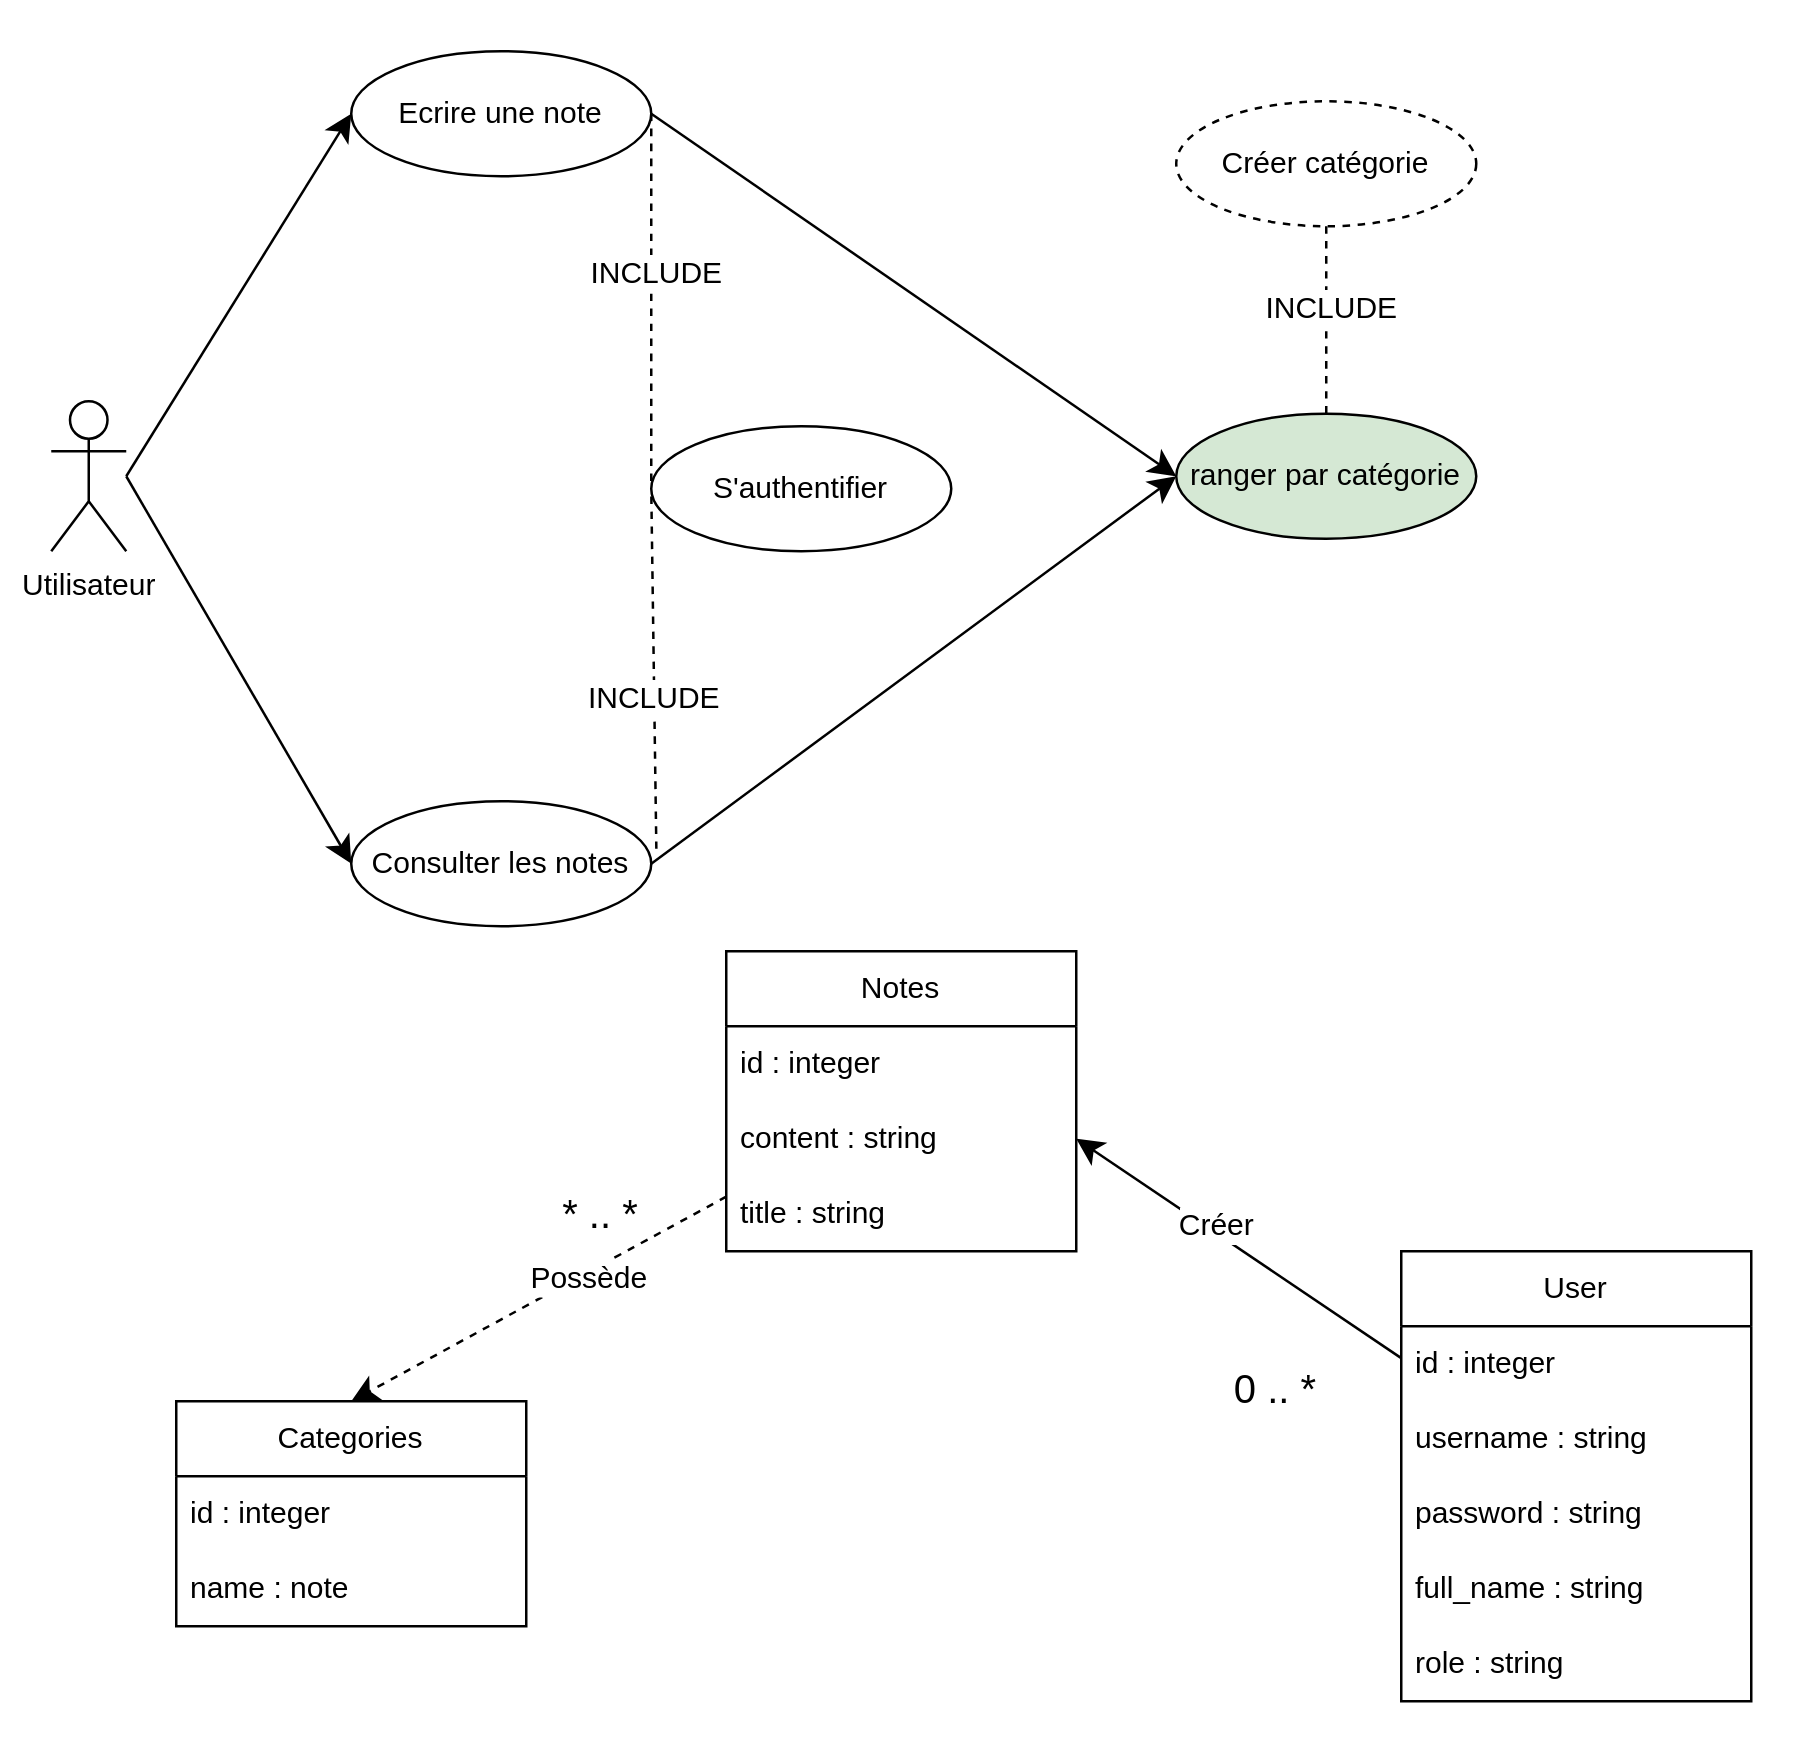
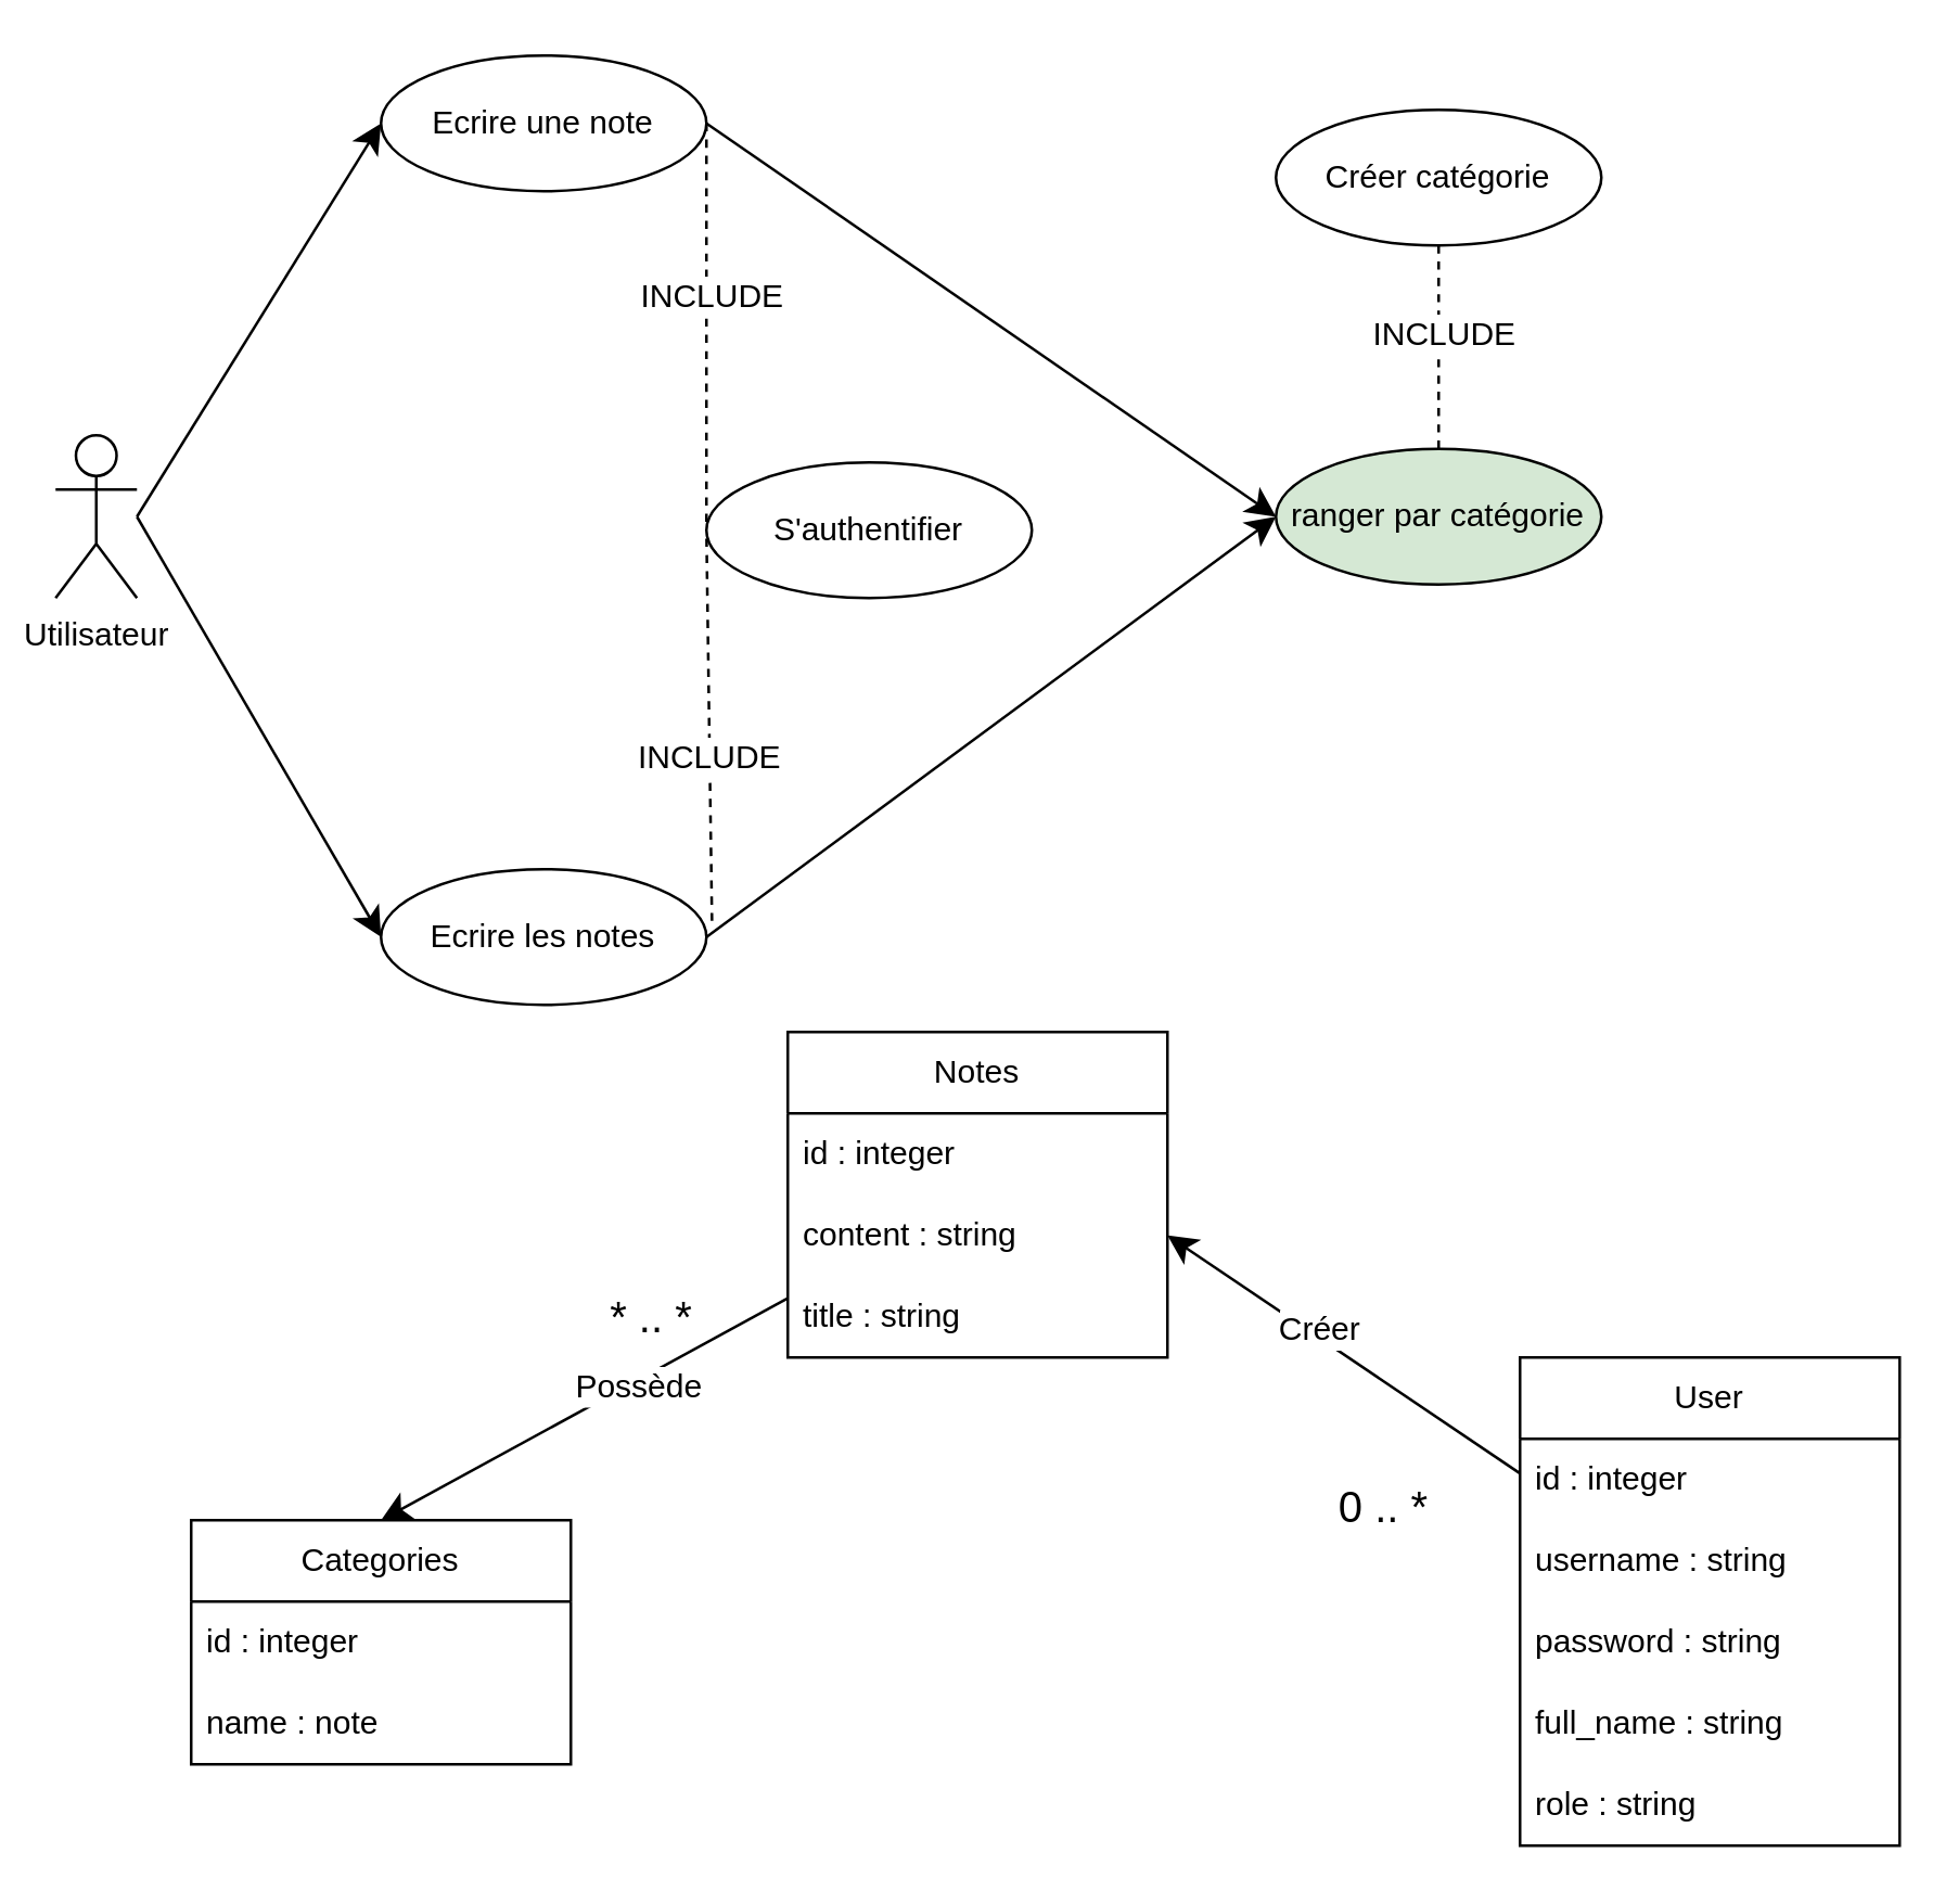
- <mxCell id="15" value="Créer catégorie" style="ellipse;whiteSpace=wrap;html=1;dashed=1;" vertex="1" parent="1"><mxGeometry x="470" y="40" width="120" height="50" as="geometry" /></mxCell>
+ <mxCell id="15" value="Créer catégorie" style="ellipse;whiteSpace=wrap;html=1;" vertex="1" parent="1"><mxGeometry x="470" y="40" width="120" height="50" as="geometry" /></mxCell>
- <mxCell id="8" value="Consulter les notes" style="ellipse;whiteSpace=wrap;html=1;" vertex="1" parent="1"><mxGeometry x="140" y="320" width="120" height="50" as="geometry" /></mxCell>
+ <mxCell id="8" value="Ecrire les notes" style="ellipse;whiteSpace=wrap;html=1;" vertex="1" parent="1"><mxGeometry x="140" y="320" width="120" height="50" as="geometry" /></mxCell>
- <mxCell id="18" style="edgeStyle=none;curved=1;rounded=0;orthogonalLoop=1;jettySize=auto;html=1;entryX=0.5;entryY=0;entryDx=0;entryDy=0;fontSize=12;startSize=8;endSize=8;dashed=1;" edge="1" parent="1" source="20" target="24"><mxGeometry relative="1" as="geometry" /></mxCell>
+ <mxCell id="18" style="edgeStyle=none;curved=1;rounded=0;orthogonalLoop=1;jettySize=auto;html=1;entryX=0.5;entryY=0;entryDx=0;entryDy=0;fontSize=12;startSize=8;endSize=8;" edge="1" parent="1" source="20" target="24"><mxGeometry relative="1" as="geometry" /></mxCell>
